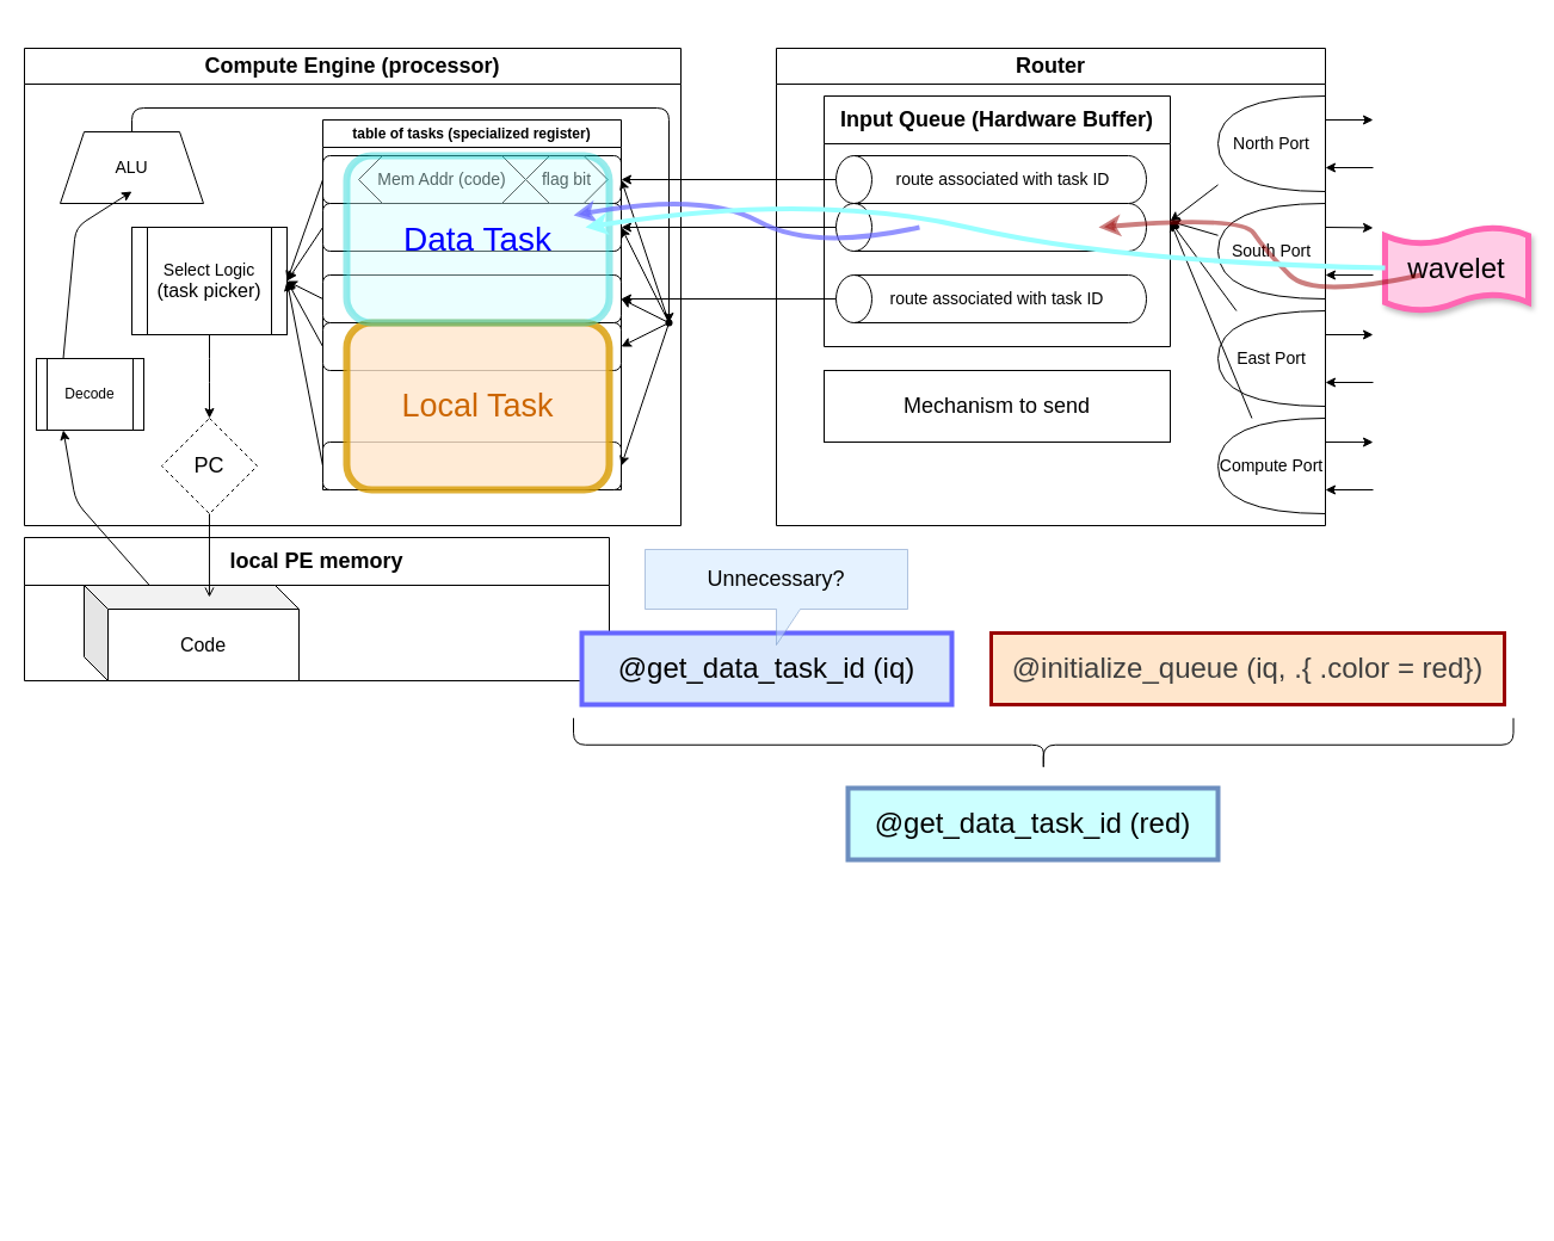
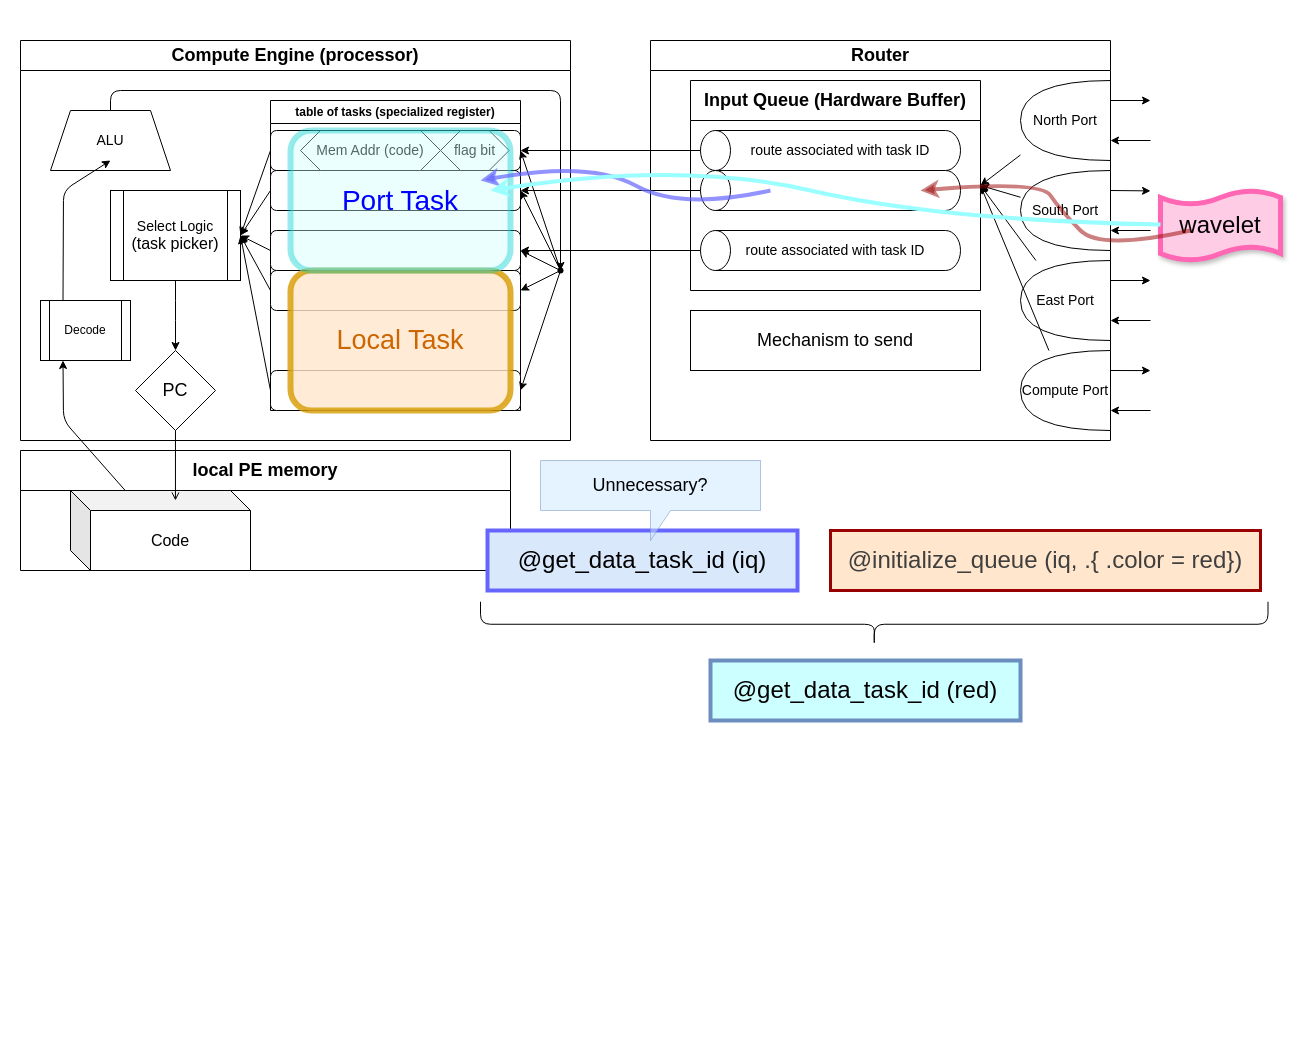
- <mxCell id="23" value="&lt;font style=&quot;color: rgb(0, 0, 255); font-size: 28px;&quot;&gt;Data Task&lt;/font&gt;" style="rounded=1;whiteSpace=wrap;html=1;opacity=40;strokeWidth=6;glass=0;fillColor=#CCFFFF;strokeColor=#00CCCC;fillStyle=auto;" vertex="1" parent="13"><mxGeometry x="20" y="30" width="220" height="140" as="geometry" /></mxCell>
+ <mxCell id="23" value="&lt;font style=&quot;color: rgb(0, 0, 255); font-size: 28px;&quot;&gt;Port Task&lt;/font&gt;" style="rounded=1;whiteSpace=wrap;html=1;opacity=40;strokeWidth=6;glass=0;fillColor=#CCFFFF;strokeColor=#00CCCC;fillStyle=auto;" vertex="1" parent="13"><mxGeometry x="20" y="30" width="220" height="140" as="geometry" /></mxCell>
- <mxCell id="7" value="Decode" style="shape=process;whiteSpace=wrap;html=1;backgroundOutline=1;" parent="2" vertex="1"><mxGeometry x="10" y="260" width="90" height="60" as="geometry" /></mxCell>
+ <mxCell id="7" value="Decode" style="shape=process;whiteSpace=wrap;html=1;backgroundOutline=1;" parent="2" vertex="1"><mxGeometry x="20" y="260" width="90" height="60" as="geometry" /></mxCell>
- <mxCell id="6" value="&lt;font style=&quot;font-size: 18px;&quot;&gt;PC&lt;/font&gt;" style="rhombus;whiteSpace=wrap;html=1;dashed=1;" parent="2" vertex="1"><mxGeometry x="115" y="310" width="80" height="80" as="geometry" /></mxCell>
+ <mxCell id="6" value="&lt;font style=&quot;font-size: 18px;&quot;&gt;PC&lt;/font&gt;" style="rhombus;whiteSpace=wrap;html=1;" parent="2" vertex="1"><mxGeometry x="115" y="310" width="80" height="80" as="geometry" /></mxCell>
